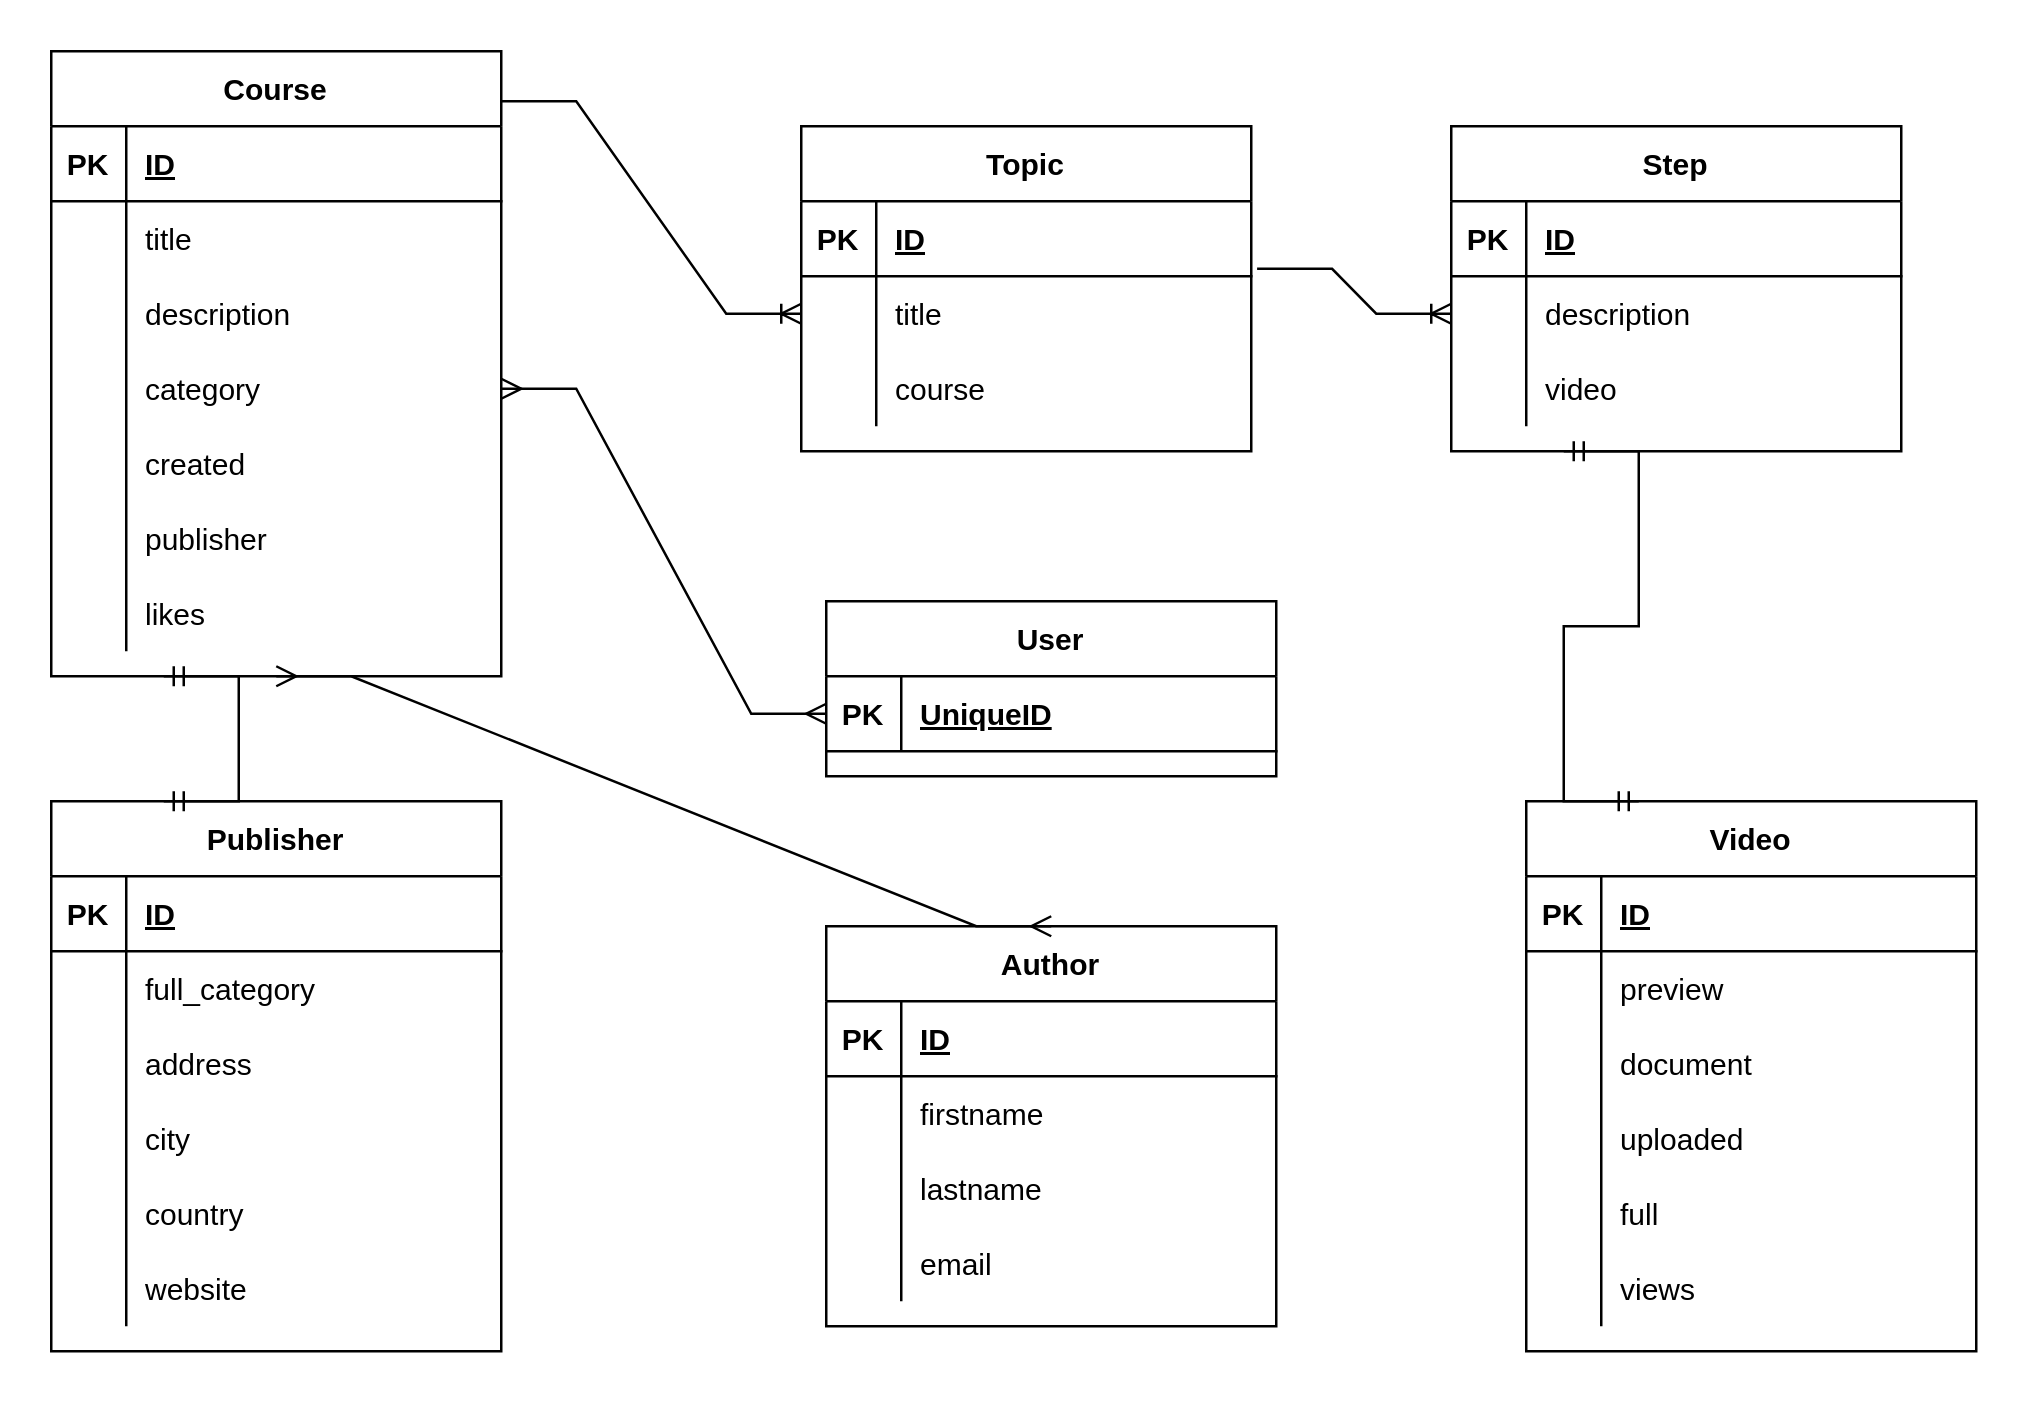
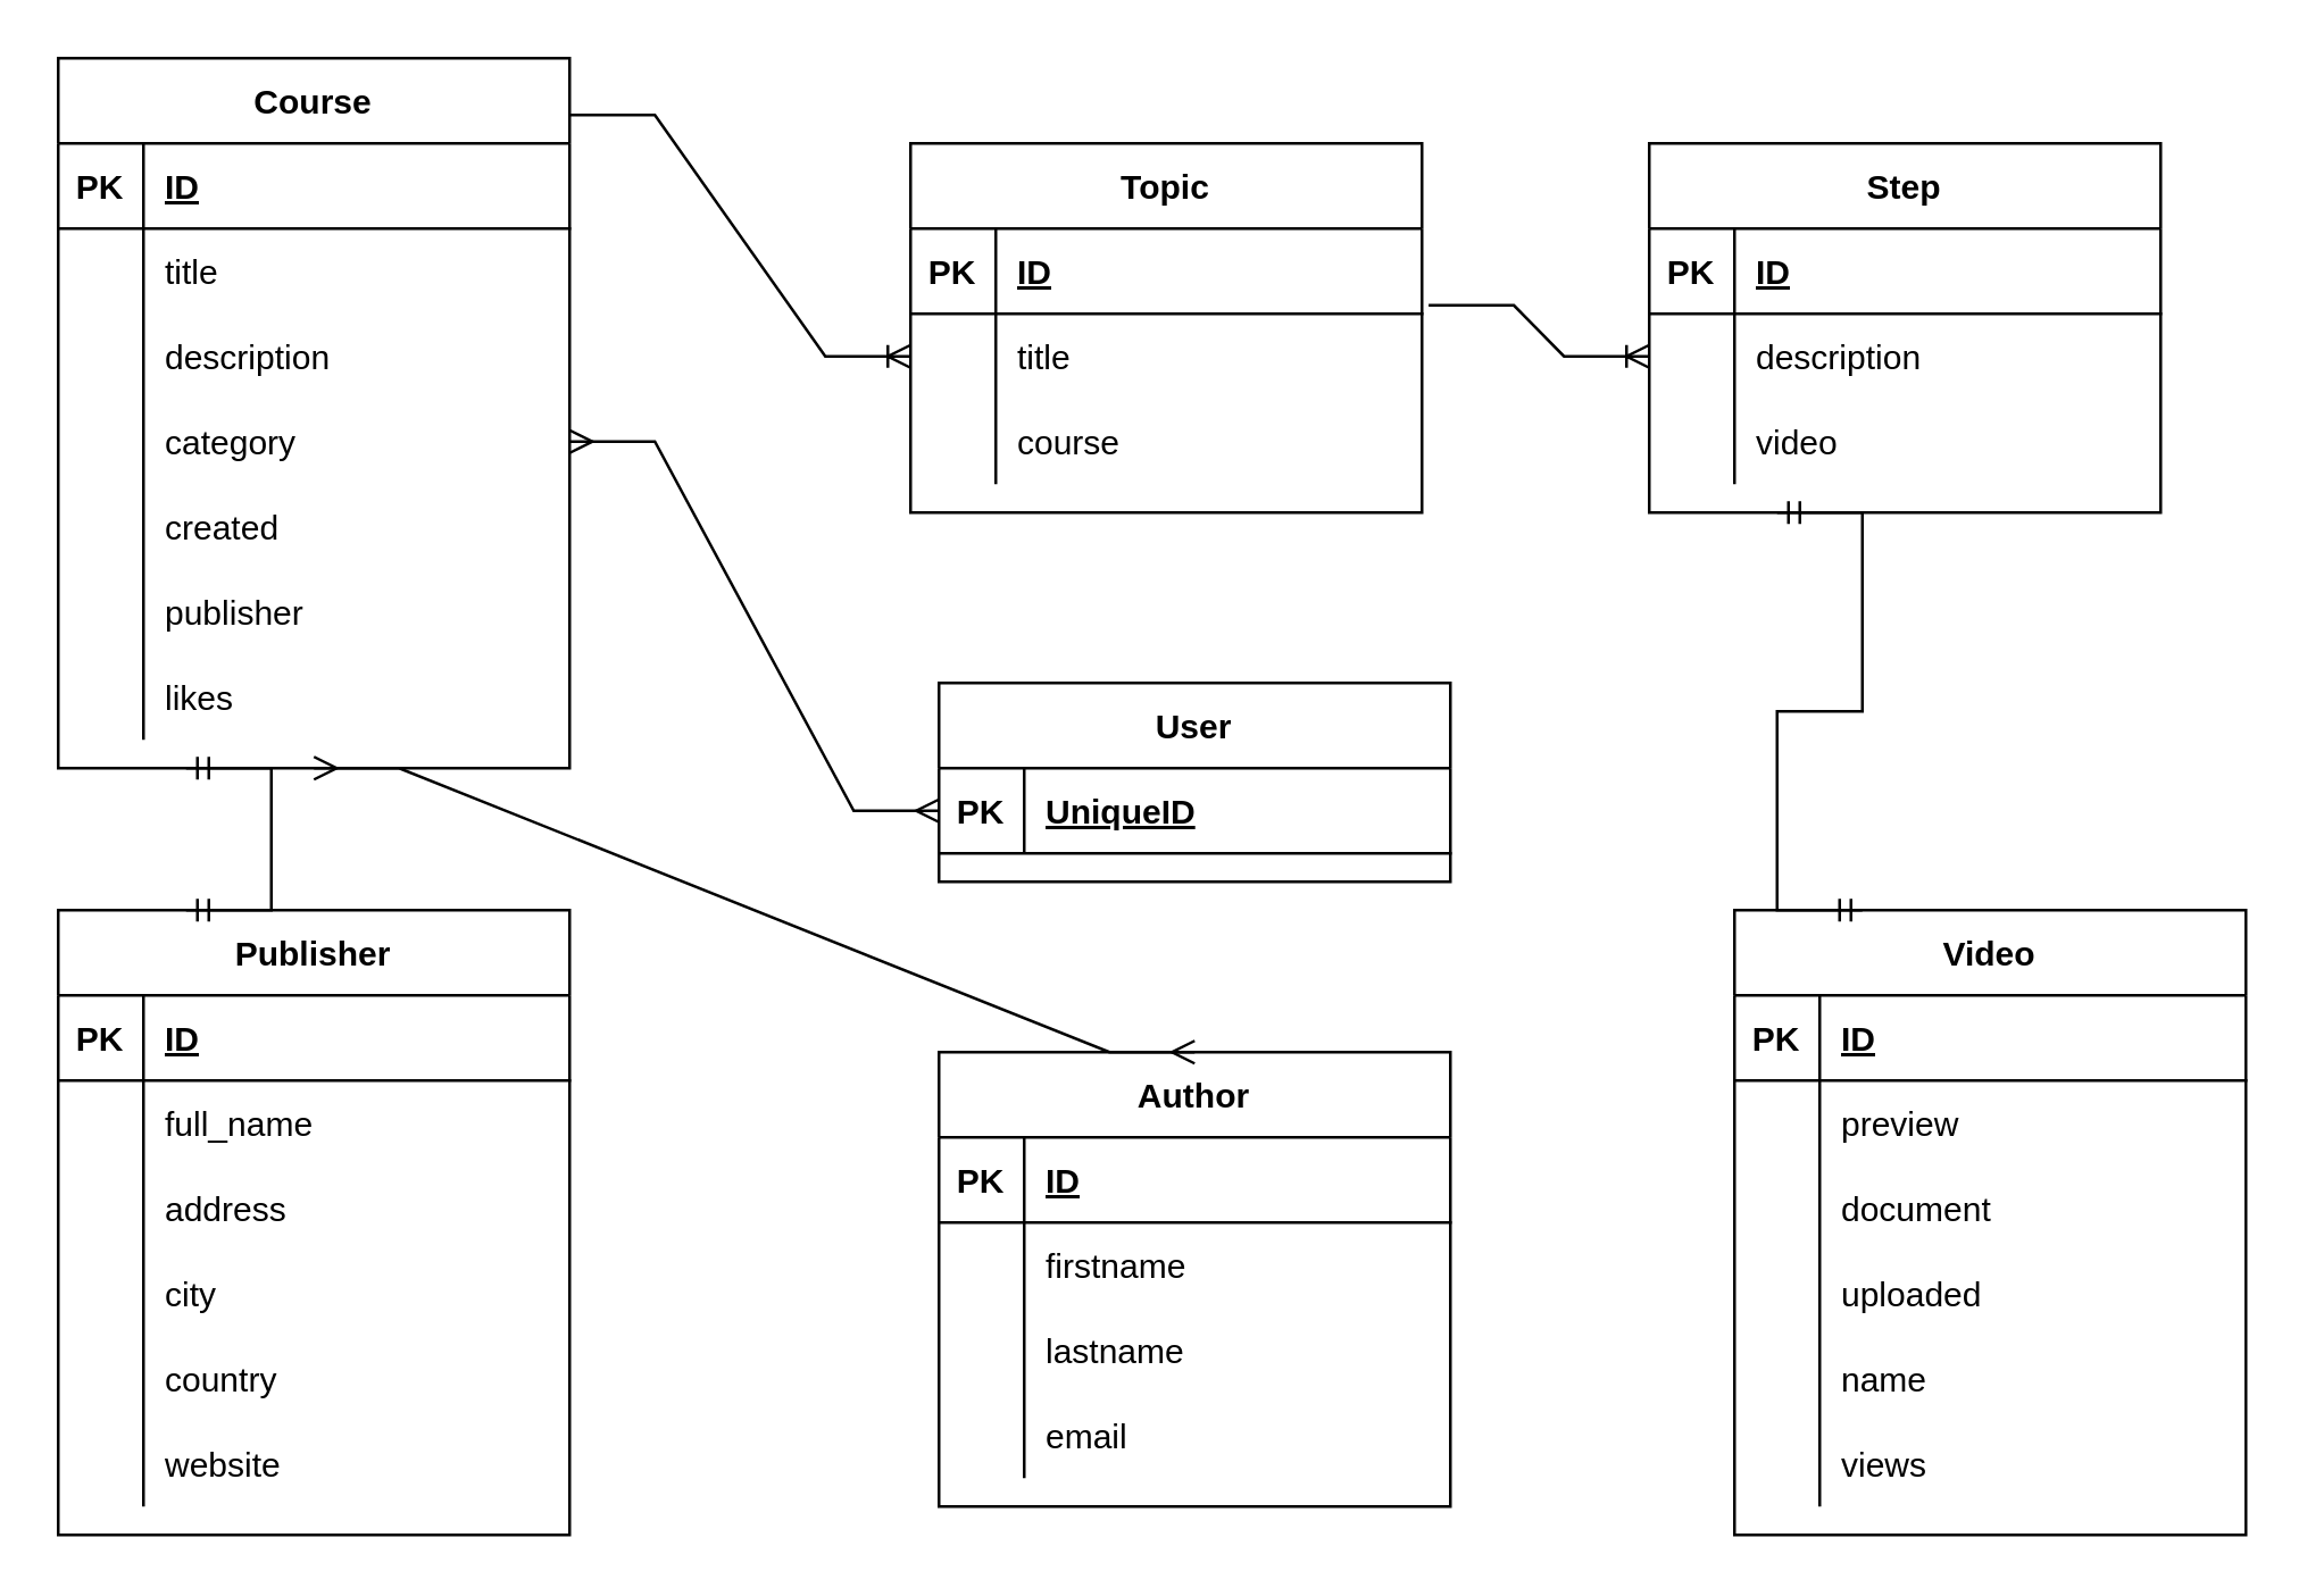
- <mxCell id="50" value="full_category" style="shape=partialRectangle;connectable=0;fillColor=none;top=0;left=0;bottom=0;right=0;align=left;spacingLeft=6;overflow=hidden;" parent="48" vertex="1"><mxGeometry x="30" width="150" height="30" as="geometry"><mxRectangle width="150" height="30" as="alternateBounds" /></mxGeometry></mxCell>
+ <mxCell id="50" value="full_name" style="shape=partialRectangle;connectable=0;fillColor=none;top=0;left=0;bottom=0;right=0;align=left;spacingLeft=6;overflow=hidden;" parent="48" vertex="1"><mxGeometry x="30" width="150" height="30" as="geometry"><mxRectangle width="150" height="30" as="alternateBounds" /></mxGeometry></mxCell>
- <mxCell id="91" value="full" style="shape=partialRectangle;connectable=0;fillColor=none;top=0;left=0;bottom=0;right=0;align=left;spacingLeft=6;overflow=hidden;" parent="89" vertex="1"><mxGeometry x="30" width="150" height="30" as="geometry"><mxRectangle width="150" height="30" as="alternateBounds" /></mxGeometry></mxCell>
+ <mxCell id="91" value="name" style="shape=partialRectangle;connectable=0;fillColor=none;top=0;left=0;bottom=0;right=0;align=left;spacingLeft=6;overflow=hidden;" parent="89" vertex="1"><mxGeometry x="30" width="150" height="30" as="geometry"><mxRectangle width="150" height="30" as="alternateBounds" /></mxGeometry></mxCell>
